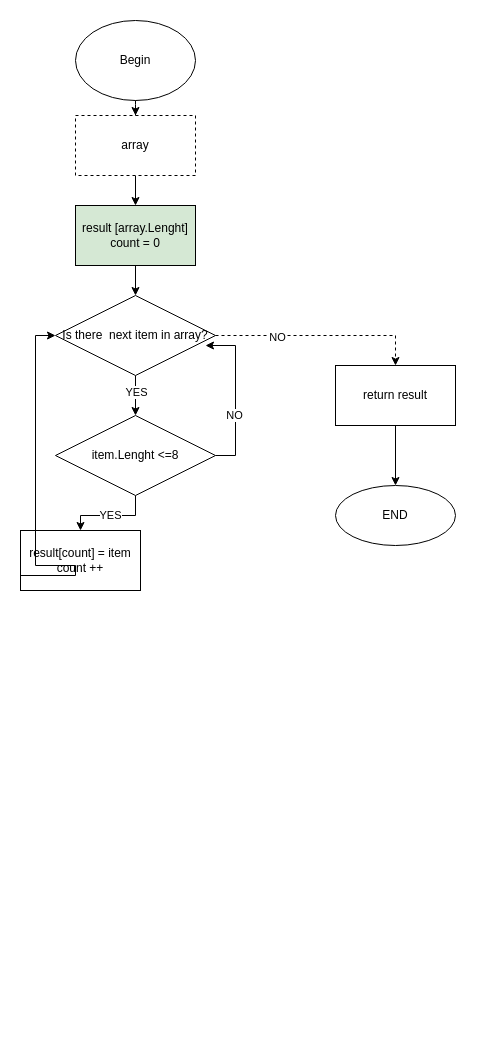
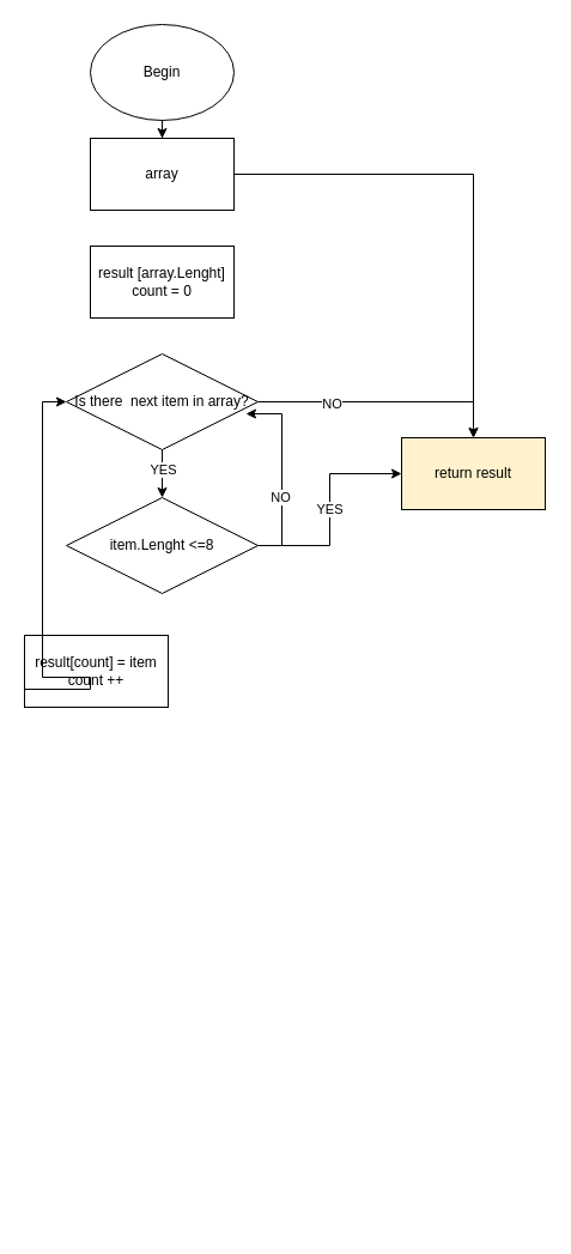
- <mxCell id="2" value="" style="edgeStyle=orthogonalEdgeStyle;rounded=0;orthogonalLoop=1;jettySize=auto;html=1;dashed=1;" edge="1" parent="1" source="3" target="5"><mxGeometry relative="1" as="geometry" /></mxCell>
+ <mxCell id="2" value="" style="edgeStyle=orthogonalEdgeStyle;rounded=0;orthogonalLoop=1;jettySize=auto;html=1;" edge="1" parent="1" source="3" target="5"><mxGeometry relative="1" as="geometry" /></mxCell>
- <mxCell id="5" value="array" style="whiteSpace=wrap;html=1;dashed=1;" vertex="1" parent="1"><mxGeometry x="75" y="115" width="120" height="60" as="geometry" /></mxCell>
+ <mxCell id="5" value="array" style="whiteSpace=wrap;html=1;" vertex="1" parent="1"><mxGeometry x="75" y="115" width="120" height="60" as="geometry" /></mxCell>
- <mxCell id="4" value="" style="edgeStyle=orthogonalEdgeStyle;rounded=0;orthogonalLoop=1;jettySize=auto;html=1;" edge="1" parent="1" source="5" target="7"><mxGeometry relative="1" as="geometry" /></mxCell>
+ <mxCell id="4" value="" style="edgeStyle=orthogonalEdgeStyle;rounded=0;orthogonalLoop=1;jettySize=auto;html=1;" edge="1" parent="1" source="5" target="26"><mxGeometry relative="1" as="geometry" /></mxCell>
- <mxCell id="7" value="result [array.Lenght]&lt;br&gt;count = 0" style="whiteSpace=wrap;html=1;fillColor=#d5e8d4;" vertex="1" parent="1"><mxGeometry x="75" y="205" width="120" height="60" as="geometry" /></mxCell>
+ <mxCell id="7" value="result [array.Lenght]&lt;br&gt;count = 0" style="whiteSpace=wrap;html=1;" vertex="1" parent="1"><mxGeometry x="75" y="205" width="120" height="60" as="geometry" /></mxCell>
- <mxCell id="6" value="" style="edgeStyle=orthogonalEdgeStyle;rounded=0;orthogonalLoop=1;jettySize=auto;html=1;" edge="1" parent="1" source="7" target="12"><mxGeometry relative="1" as="geometry" /></mxCell>
- <mxCell id="10" style="edgeStyle=orthogonalEdgeStyle;rounded=0;orthogonalLoop=1;jettySize=auto;html=1;entryX=0.5;entryY=0;entryDx=0;entryDy=0;dashed=1;" edge="1" parent="1" source="12" target="26"><mxGeometry relative="1" as="geometry"><mxPoint x="445" y="565" as="targetPoint" /></mxGeometry></mxCell>
+ <mxCell id="10" style="edgeStyle=orthogonalEdgeStyle;rounded=0;orthogonalLoop=1;jettySize=auto;html=1;entryX=0.5;entryY=0;entryDx=0;entryDy=0;" edge="1" parent="1" source="12" target="26"><mxGeometry relative="1" as="geometry"><mxPoint x="445" y="565" as="targetPoint" /></mxGeometry></mxCell>
- <mxCell id="26" value="return result" style="whiteSpace=wrap;html=1;" vertex="1" parent="1"><mxGeometry x="335" y="365" width="120" height="60" as="geometry" /></mxCell>
+ <mxCell id="26" value="return result" style="whiteSpace=wrap;html=1;fillColor=#fff2cc;" vertex="1" parent="1"><mxGeometry x="335" y="365" width="120" height="60" as="geometry" /></mxCell>
- <mxCell id="25" value="" style="edgeStyle=orthogonalEdgeStyle;rounded=0;orthogonalLoop=1;jettySize=auto;html=1;" edge="1" parent="1" source="26" target="27"><mxGeometry relative="1" as="geometry" /></mxCell>
- <mxCell id="13" value="YES" style="edgeStyle=orthogonalEdgeStyle;rounded=0;orthogonalLoop=1;jettySize=auto;html=1;" edge="1" parent="1" source="16" target="17"><mxGeometry relative="1" as="geometry" /></mxCell>
+ <mxCell id="13" value="YES" style="edgeStyle=orthogonalEdgeStyle;rounded=0;orthogonalLoop=1;jettySize=auto;html=1;" edge="1" parent="1" source="16" target="26"><mxGeometry relative="1" as="geometry" /></mxCell>
- <mxCell id="27" value="END" style="ellipse;whiteSpace=wrap;html=1;" vertex="1" parent="1"><mxGeometry x="335" y="485" width="120" height="60" as="geometry" /></mxCell>
